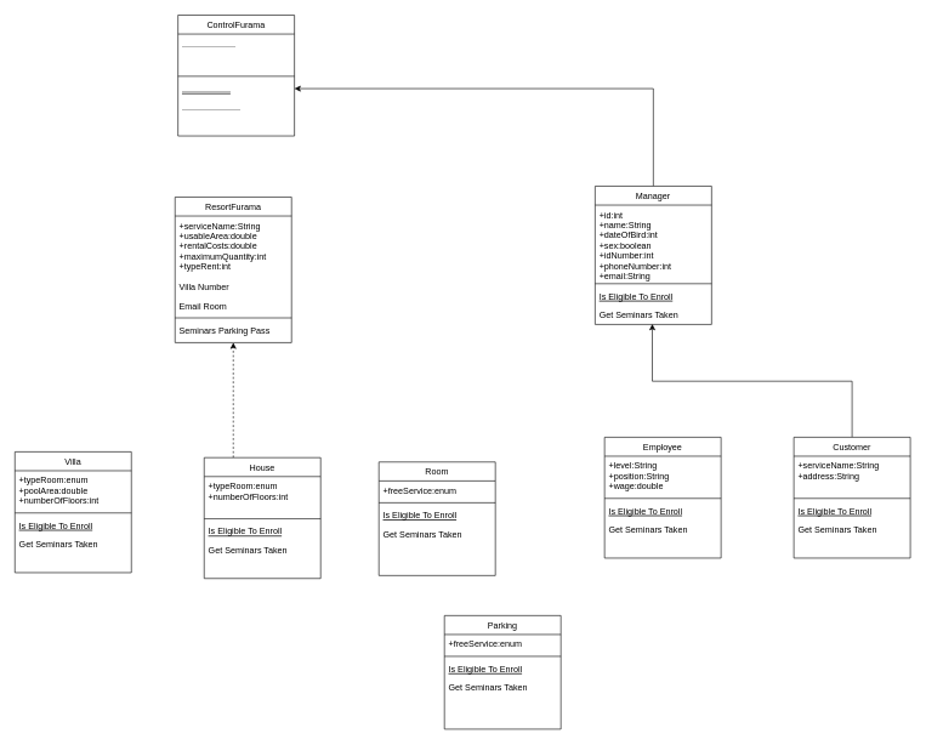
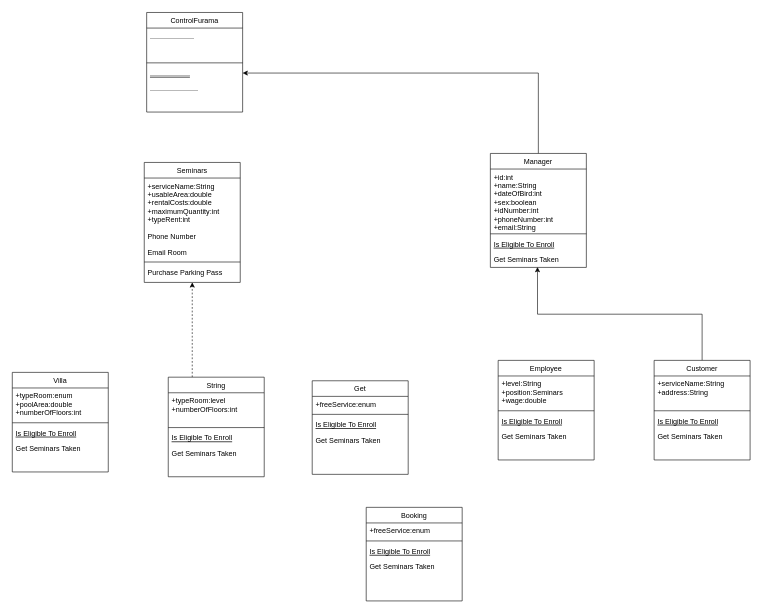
- <mxCell id="2" value="ResortFurama" style="swimlane;fontStyle=0;align=center;verticalAlign=top;childLayout=stackLayout;horizontal=1;startSize=26;horizontalStack=0;resizeParent=1;resizeLast=0;collapsible=1;marginBottom=0;rounded=0;shadow=0;strokeWidth=1;" parent="1" vertex="1"><mxGeometry x="240" y="270" width="160" height="200" as="geometry"><mxRectangle x="230" y="140" width="160" height="26" as="alternateBounds" /></mxGeometry></mxCell>
+ <mxCell id="2" value="Seminars" style="swimlane;fontStyle=0;align=center;verticalAlign=top;childLayout=stackLayout;horizontal=1;startSize=26;horizontalStack=0;resizeParent=1;resizeLast=0;collapsible=1;marginBottom=0;rounded=0;shadow=0;strokeWidth=1;" parent="1" vertex="1"><mxGeometry x="240" y="270" width="160" height="200" as="geometry"><mxRectangle x="230" y="140" width="160" height="26" as="alternateBounds" /></mxGeometry></mxCell>
- <mxCell id="4" value="Villa Number" style="text;align=left;verticalAlign=top;spacingLeft=4;spacingRight=4;overflow=hidden;rotatable=0;points=[[0,0.5],[1,0.5]];portConstraint=eastwest;rounded=0;shadow=0;html=0;" parent="2" vertex="1"><mxGeometry y="110" width="160" height="26" as="geometry" /></mxCell>
+ <mxCell id="4" value="Phone Number" style="text;align=left;verticalAlign=top;spacingLeft=4;spacingRight=4;overflow=hidden;rotatable=0;points=[[0,0.5],[1,0.5]];portConstraint=eastwest;rounded=0;shadow=0;html=0;" parent="2" vertex="1"><mxGeometry y="110" width="160" height="26" as="geometry" /></mxCell>
- <mxCell id="7" value="Seminars Parking Pass" style="text;align=left;verticalAlign=top;spacingLeft=4;spacingRight=4;overflow=hidden;rotatable=0;points=[[0,0.5],[1,0.5]];portConstraint=eastwest;" parent="2" vertex="1"><mxGeometry y="170" width="160" height="26" as="geometry" /></mxCell>
+ <mxCell id="7" value="Purchase Parking Pass" style="text;align=left;verticalAlign=top;spacingLeft=4;spacingRight=4;overflow=hidden;rotatable=0;points=[[0,0.5],[1,0.5]];portConstraint=eastwest;" parent="2" vertex="1"><mxGeometry y="170" width="160" height="26" as="geometry" /></mxCell>
- <mxCell id="36" value="+level:String&#10;+position:String&#10;+wage:double" style="text;align=left;verticalAlign=top;spacingLeft=4;spacingRight=4;overflow=hidden;rotatable=0;points=[[0,0.5],[1,0.5]];portConstraint=eastwest;" vertex="1" parent="35"><mxGeometry y="26" width="160" height="54" as="geometry" /></mxCell>
+ <mxCell id="36" value="+level:String&#10;+position:Seminars&#10;+wage:double" style="text;align=left;verticalAlign=top;spacingLeft=4;spacingRight=4;overflow=hidden;rotatable=0;points=[[0,0.5],[1,0.5]];portConstraint=eastwest;" vertex="1" parent="35"><mxGeometry y="26" width="160" height="54" as="geometry" /></mxCell>
- <mxCell id="14" value="House" style="swimlane;fontStyle=0;align=center;verticalAlign=top;childLayout=stackLayout;horizontal=1;startSize=26;horizontalStack=0;resizeParent=1;resizeLast=0;collapsible=1;marginBottom=0;rounded=0;shadow=0;strokeWidth=1;" vertex="1" parent="1"><mxGeometry x="280" y="628" width="160" height="166" as="geometry"><mxRectangle x="130" y="380" width="160" height="26" as="alternateBounds" /></mxGeometry></mxCell>
+ <mxCell id="14" value="String" style="swimlane;fontStyle=0;align=center;verticalAlign=top;childLayout=stackLayout;horizontal=1;startSize=26;horizontalStack=0;resizeParent=1;resizeLast=0;collapsible=1;marginBottom=0;rounded=0;shadow=0;strokeWidth=1;" vertex="1" parent="1"><mxGeometry x="280" y="628" width="160" height="166" as="geometry"><mxRectangle x="130" y="380" width="160" height="26" as="alternateBounds" /></mxGeometry></mxCell>
- <mxCell id="19" value="Room" style="swimlane;fontStyle=0;align=center;verticalAlign=top;childLayout=stackLayout;horizontal=1;startSize=26;horizontalStack=0;resizeParent=1;resizeLast=0;collapsible=1;marginBottom=0;rounded=0;shadow=0;strokeWidth=1;" vertex="1" parent="1"><mxGeometry x="520" y="634" width="160" height="156" as="geometry"><mxRectangle x="130" y="380" width="160" height="26" as="alternateBounds" /></mxGeometry></mxCell>
+ <mxCell id="19" value="Get" style="swimlane;fontStyle=0;align=center;verticalAlign=top;childLayout=stackLayout;horizontal=1;startSize=26;horizontalStack=0;resizeParent=1;resizeLast=0;collapsible=1;marginBottom=0;rounded=0;shadow=0;strokeWidth=1;" vertex="1" parent="1"><mxGeometry x="520" y="634" width="160" height="156" as="geometry"><mxRectangle x="130" y="380" width="160" height="26" as="alternateBounds" /></mxGeometry></mxCell>
- <mxCell id="15" value="+typeRoom:enum&#10;+numberOfFloors:int&#10;" style="text;align=left;verticalAlign=top;spacingLeft=4;spacingRight=4;overflow=hidden;rotatable=0;points=[[0,0.5],[1,0.5]];portConstraint=eastwest;" vertex="1" parent="14"><mxGeometry y="26" width="160" height="54" as="geometry" /></mxCell>
+ <mxCell id="15" value="+typeRoom:level&#10;+numberOfFloors:int&#10;" style="text;align=left;verticalAlign=top;spacingLeft=4;spacingRight=4;overflow=hidden;rotatable=0;points=[[0,0.5],[1,0.5]];portConstraint=eastwest;" vertex="1" parent="14"><mxGeometry y="26" width="160" height="54" as="geometry" /></mxCell>
- <mxCell id="46" value="Parking" style="swimlane;fontStyle=0;align=center;verticalAlign=top;childLayout=stackLayout;horizontal=1;startSize=26;horizontalStack=0;resizeParent=1;resizeLast=0;collapsible=1;marginBottom=0;rounded=0;shadow=0;strokeWidth=1;" vertex="1" parent="1"><mxGeometry x="610" y="845" width="160" height="156" as="geometry"><mxRectangle x="130" y="380" width="160" height="26" as="alternateBounds" /></mxGeometry></mxCell>
+ <mxCell id="46" value="Booking" style="swimlane;fontStyle=0;align=center;verticalAlign=top;childLayout=stackLayout;horizontal=1;startSize=26;horizontalStack=0;resizeParent=1;resizeLast=0;collapsible=1;marginBottom=0;rounded=0;shadow=0;strokeWidth=1;" vertex="1" parent="1"><mxGeometry x="610" y="845" width="160" height="156" as="geometry"><mxRectangle x="130" y="380" width="160" height="26" as="alternateBounds" /></mxGeometry></mxCell>
